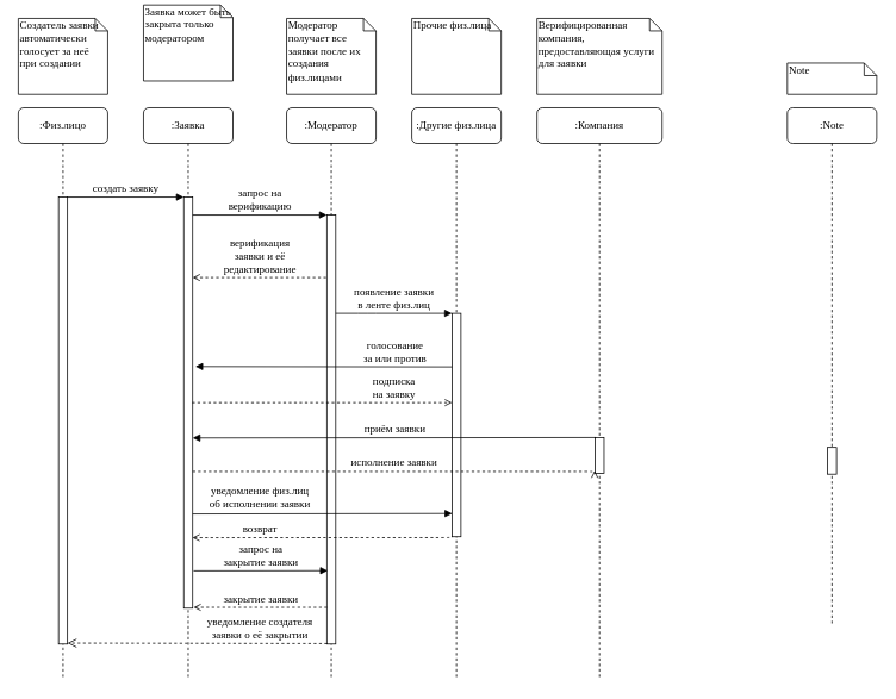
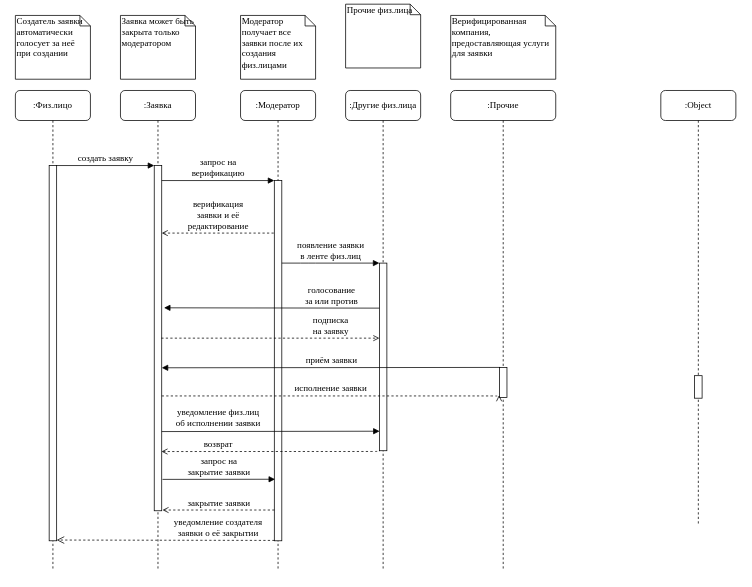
- <mxCell id="20" value="Заявка может быть закрыта только модератором" style="shape=note;whiteSpace=wrap;html=1;size=14;verticalAlign=top;align=left;spacingTop=-6;rounded=0;shadow=0;comic=0;labelBackgroundColor=none;strokeWidth=1;fontFamily=Verdana;fontSize=12" parent="1" vertex="1"><mxGeometry x="160" y="5" width="100" height="85" as="geometry" /></mxCell>
+ <mxCell id="20" value="Заявка может быть закрыта только модератором" style="shape=note;whiteSpace=wrap;html=1;size=14;verticalAlign=top;align=left;spacingTop=-6;rounded=0;shadow=0;comic=0;labelBackgroundColor=none;strokeWidth=1;fontFamily=Verdana;fontSize=12" parent="1" vertex="1"><mxGeometry x="160" y="20" width="100" height="85" as="geometry" /></mxCell>
- <mxCell id="22" value="Прочие физ.лица" style="shape=note;whiteSpace=wrap;html=1;size=14;verticalAlign=top;align=left;spacingTop=-6;rounded=0;shadow=0;comic=0;labelBackgroundColor=none;strokeWidth=1;fontFamily=Verdana;fontSize=12" parent="1" vertex="1"><mxGeometry x="460" y="20" width="100" height="85" as="geometry" /></mxCell>
+ <mxCell id="22" value="Прочие физ.лица" style="shape=note;whiteSpace=wrap;html=1;size=14;verticalAlign=top;align=left;spacingTop=-6;rounded=0;shadow=0;comic=0;labelBackgroundColor=none;strokeWidth=1;fontFamily=Verdana;fontSize=12" parent="1" vertex="1"><mxGeometry x="460" y="5" width="100" height="85" as="geometry" /></mxCell>
- <mxCell id="24" value="Note" style="shape=note;whiteSpace=wrap;html=1;size=14;verticalAlign=top;align=left;spacingTop=-6;rounded=0;shadow=0;comic=0;labelBackgroundColor=none;strokeWidth=1;fontFamily=Verdana;fontSize=12" parent="1" vertex="1"><mxGeometry x="880" y="70" width="100" height="35" as="geometry" /></mxCell>
- <mxCell id="7" value=":Компания" style="shape=umlLifeline;perimeter=lifelinePerimeter;whiteSpace=wrap;html=1;container=1;collapsible=0;recursiveResize=0;outlineConnect=0;rounded=1;shadow=0;comic=0;labelBackgroundColor=none;strokeWidth=1;fontFamily=Verdana;fontSize=12;align=center;" parent="1" vertex="1"><mxGeometry x="600" y="120" width="140" height="640" as="geometry" /></mxCell>
+ <mxCell id="7" value=":Прочие" style="shape=umlLifeline;perimeter=lifelinePerimeter;whiteSpace=wrap;html=1;container=1;collapsible=0;recursiveResize=0;outlineConnect=0;rounded=1;shadow=0;comic=0;labelBackgroundColor=none;strokeWidth=1;fontFamily=Verdana;fontSize=12;align=center;" parent="1" vertex="1"><mxGeometry x="600" y="120" width="140" height="640" as="geometry" /></mxCell>
- <mxCell id="9" value=":Note" style="shape=umlLifeline;perimeter=lifelinePerimeter;whiteSpace=wrap;html=1;container=1;collapsible=0;recursiveResize=0;outlineConnect=0;rounded=1;shadow=0;comic=0;labelBackgroundColor=none;strokeWidth=1;fontFamily=Verdana;fontSize=12;align=center;" parent="1" vertex="1"><mxGeometry x="880" y="120" width="100" height="580" as="geometry" /></mxCell>
+ <mxCell id="9" value=":Object" style="shape=umlLifeline;perimeter=lifelinePerimeter;whiteSpace=wrap;html=1;container=1;collapsible=0;recursiveResize=0;outlineConnect=0;rounded=1;shadow=0;comic=0;labelBackgroundColor=none;strokeWidth=1;fontFamily=Verdana;fontSize=12;align=center;" parent="1" vertex="1"><mxGeometry x="880" y="120" width="100" height="580" as="geometry" /></mxCell>
